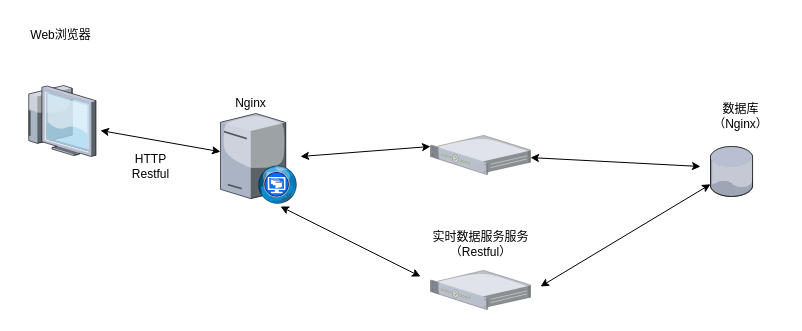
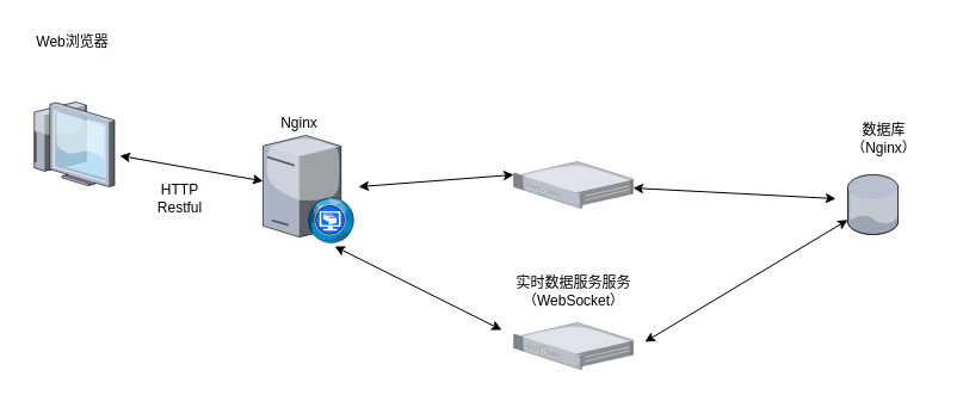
- <mxCell id="10" value="实时数据服务服务&lt;br&gt;（Restful）" style="text;html=1;align=center;verticalAlign=middle;resizable=0;points=[];autosize=1;strokeColor=none;fillColor=none;" vertex="1" parent="1"><mxGeometry x="420" y="224" width="120" height="40" as="geometry" /></mxCell>
+ <mxCell id="10" value="实时数据服务服务&lt;br&gt;（WebSocket）" style="text;html=1;align=center;verticalAlign=middle;resizable=0;points=[];autosize=1;strokeColor=none;fillColor=none;" vertex="1" parent="1"><mxGeometry x="420" y="224" width="120" height="40" as="geometry" /></mxCell>
